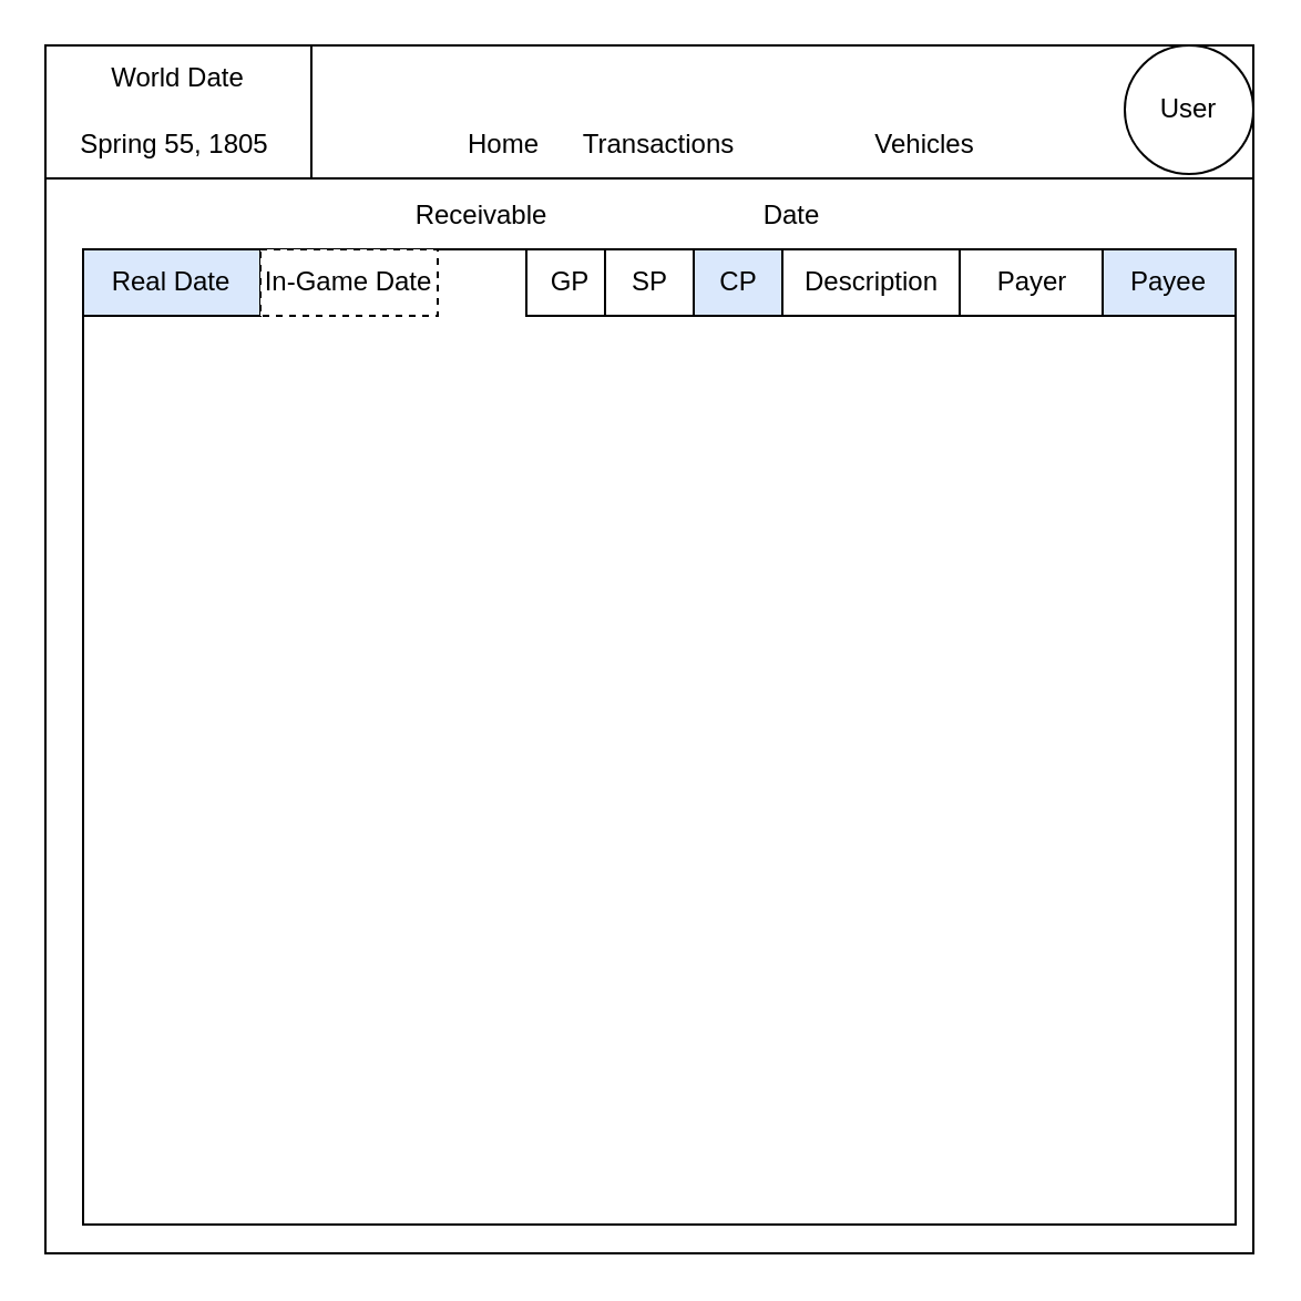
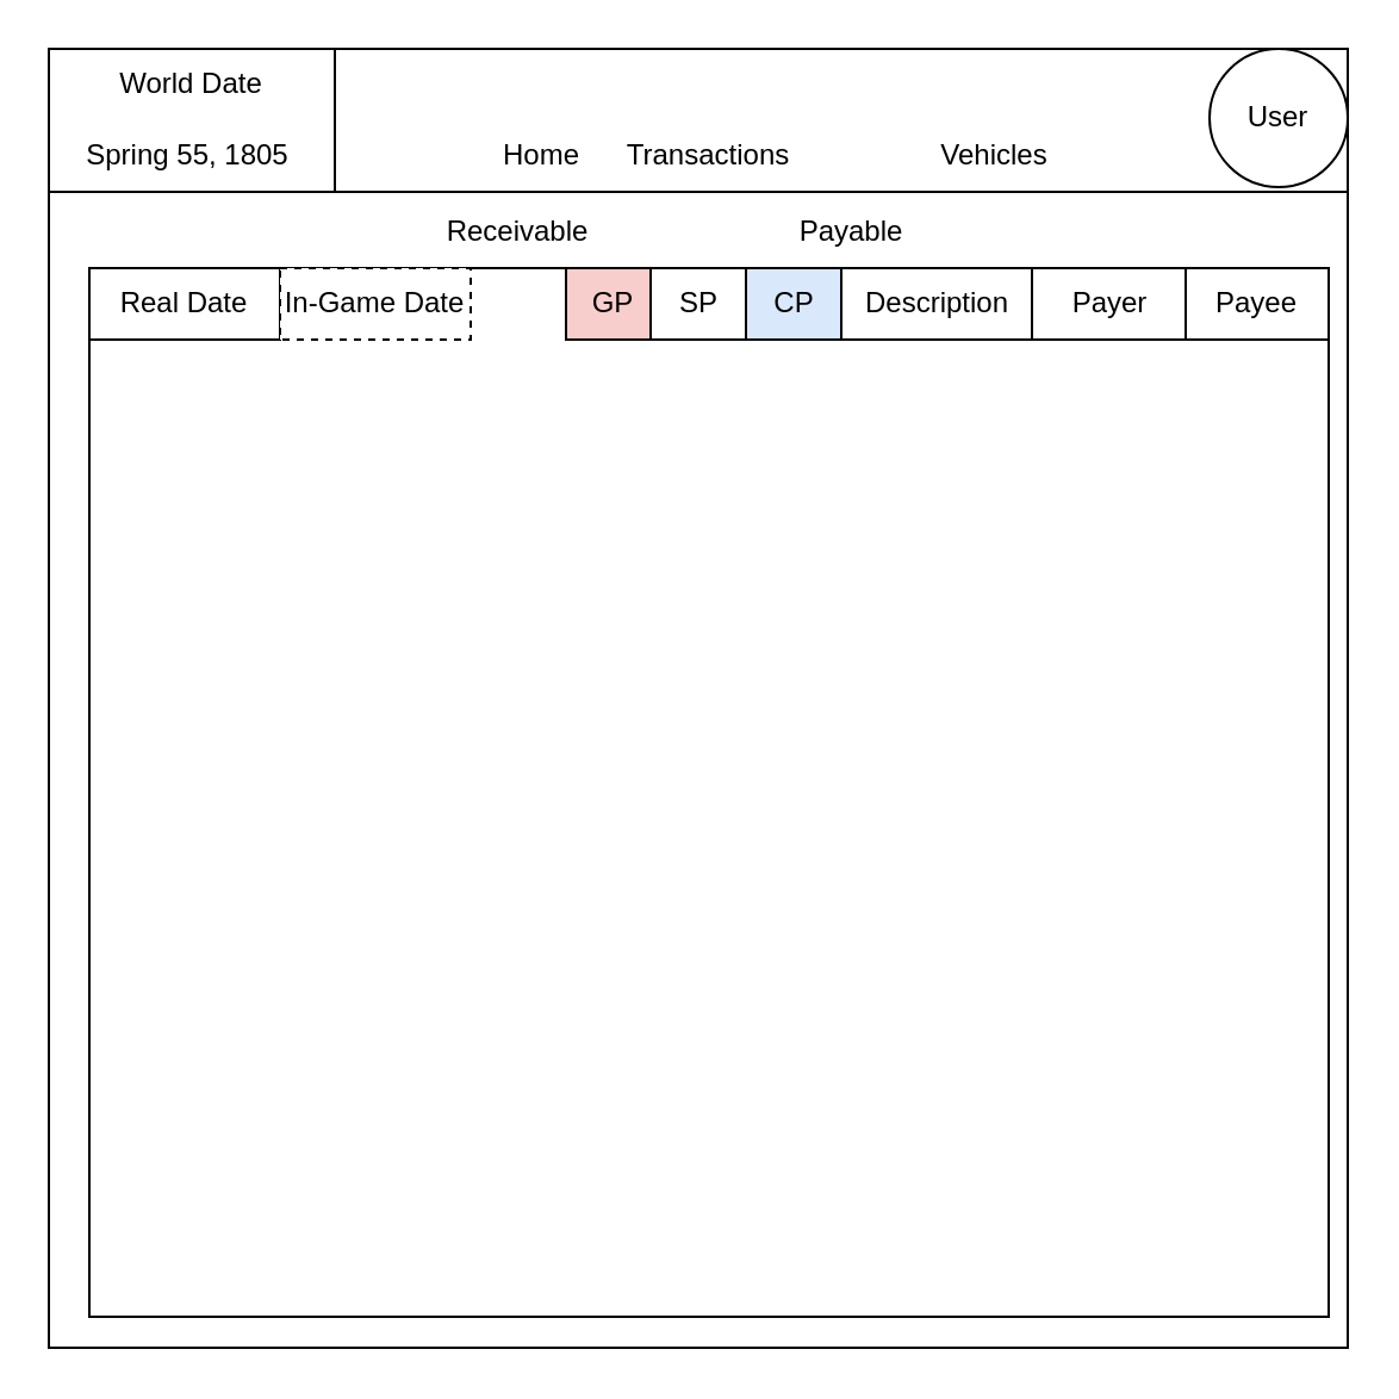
- <mxCell id="8" value="Date" style="text;html=1;align=center;verticalAlign=middle;whiteSpace=wrap;rounded=0;" vertex="1" parent="1"><mxGeometry x="327" y="82" width="60" height="30" as="geometry" /></mxCell>
+ <mxCell id="8" value="Payable" style="text;html=1;align=center;verticalAlign=middle;whiteSpace=wrap;rounded=0;" vertex="1" parent="1"><mxGeometry x="327" y="82" width="60" height="30" as="geometry" /></mxCell>
- <mxCell id="10" value="Real Date" style="rounded=0;whiteSpace=wrap;html=1;fillColor=#dae8fc;" vertex="1" parent="1"><mxGeometry x="37" y="112" width="80" height="30" as="geometry" /></mxCell>
+ <mxCell id="10" value="Real Date" style="rounded=0;whiteSpace=wrap;html=1;" vertex="1" parent="1"><mxGeometry x="37" y="112" width="80" height="30" as="geometry" /></mxCell>
- <mxCell id="16" value="GP" style="rounded=0;whiteSpace=wrap;html=1;" vertex="1" parent="1"><mxGeometry x="237" y="112" width="40" height="30" as="geometry" /></mxCell>
+ <mxCell id="16" value="GP" style="rounded=0;whiteSpace=wrap;html=1;fillColor=#f8cecc;" vertex="1" parent="1"><mxGeometry x="237" y="112" width="40" height="30" as="geometry" /></mxCell>
- <mxCell id="21" value="Payee" style="rounded=0;whiteSpace=wrap;html=1;fillColor=#dae8fc;" vertex="1" parent="1"><mxGeometry x="497" y="112" width="60" height="30" as="geometry" /></mxCell>
+ <mxCell id="21" value="Payee" style="rounded=0;whiteSpace=wrap;html=1;" vertex="1" parent="1"><mxGeometry x="497" y="112" width="60" height="30" as="geometry" /></mxCell>
